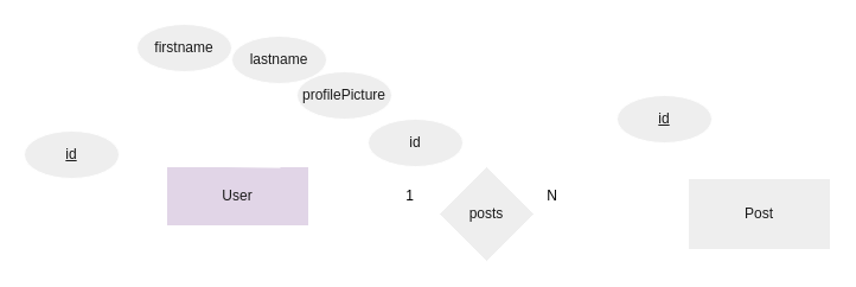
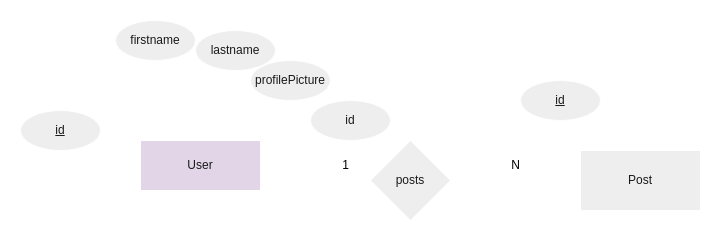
- <mxCell id="10" value="" style="endArrow=none;html=1;rounded=0;entryX=0.8;entryY=0.013;entryDx=0;entryDy=0;entryPerimeter=0;strokeColor=#FFFFFF;fontColor=default;labelBackgroundColor=none;" edge="1" parent="1" source="5" target="2"><mxGeometry width="50" height="50" relative="1" as="geometry"><mxPoint x="170" y="200" as="sourcePoint" /><mxPoint x="220" y="150" as="targetPoint" /><Array as="points"><mxPoint x="190" y="140" /></Array></mxGeometry></mxCell>
- <mxCell id="17" value="&lt;span style=&quot;caret-color: rgba(0, 0, 0, 0);&quot;&gt;N&lt;/span&gt;" style="text;html=1;align=center;verticalAlign=middle;resizable=0;points=[];autosize=1;strokeColor=none;fillColor=none;fontColor=light-dark(#000000,#000000);" vertex="1" parent="1"><mxGeometry x="450" y="150" width="30" height="30" as="geometry" /></mxCell>
+ <mxCell id="17" value="&lt;span style=&quot;caret-color: rgba(0, 0, 0, 0);&quot;&gt;N&lt;/span&gt;" style="text;html=1;align=center;verticalAlign=middle;resizable=0;points=[];autosize=1;strokeColor=none;fillColor=none;fontColor=light-dark(#000000,#000000);" vertex="1" parent="1"><mxGeometry x="500" y="150" width="30" height="30" as="geometry" /></mxCell>
